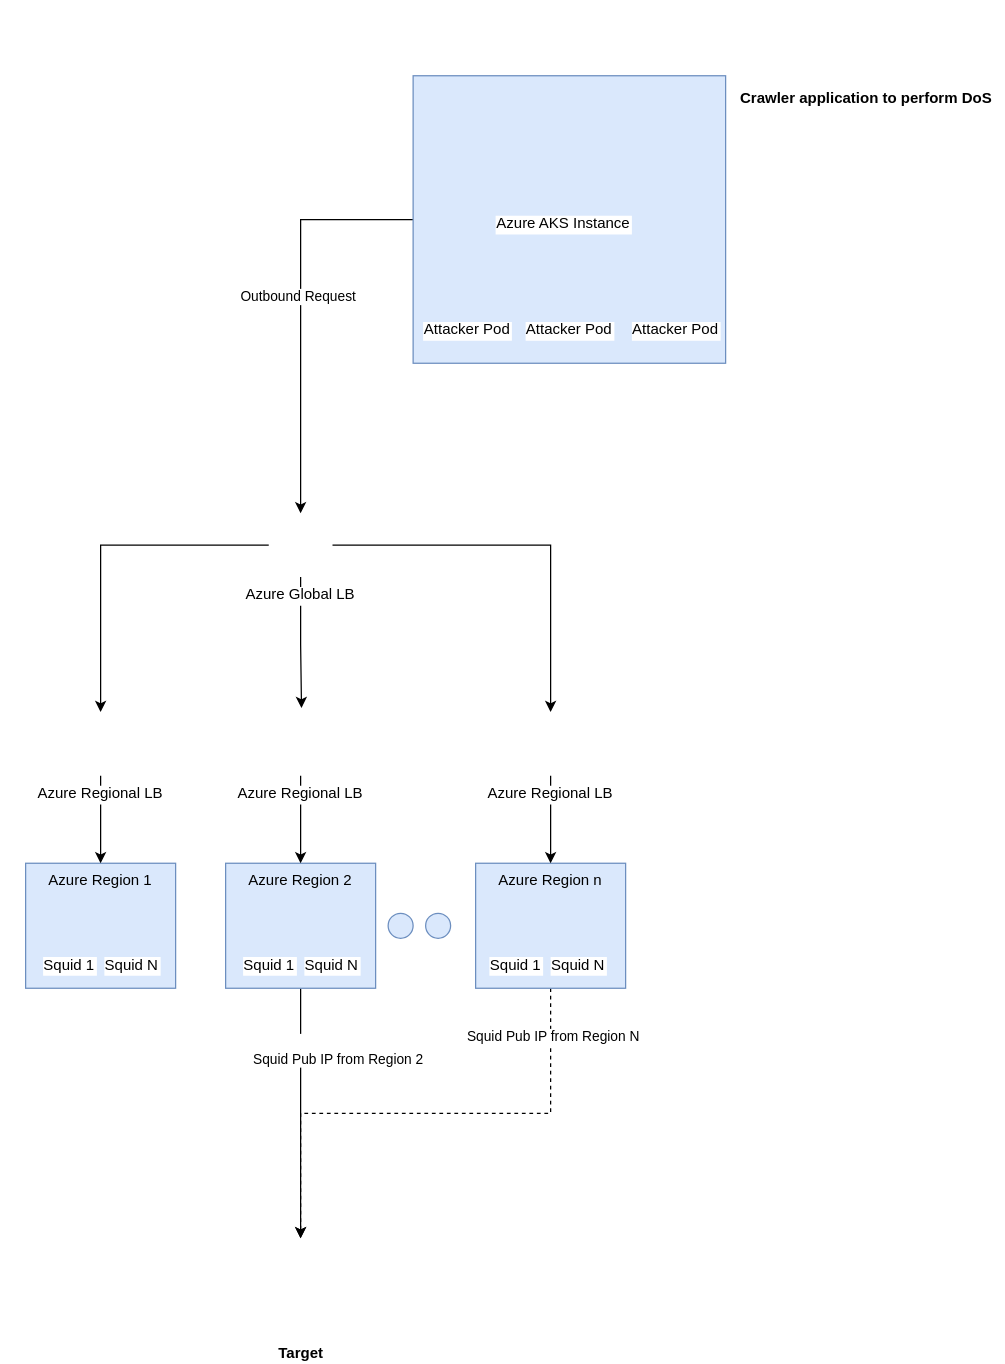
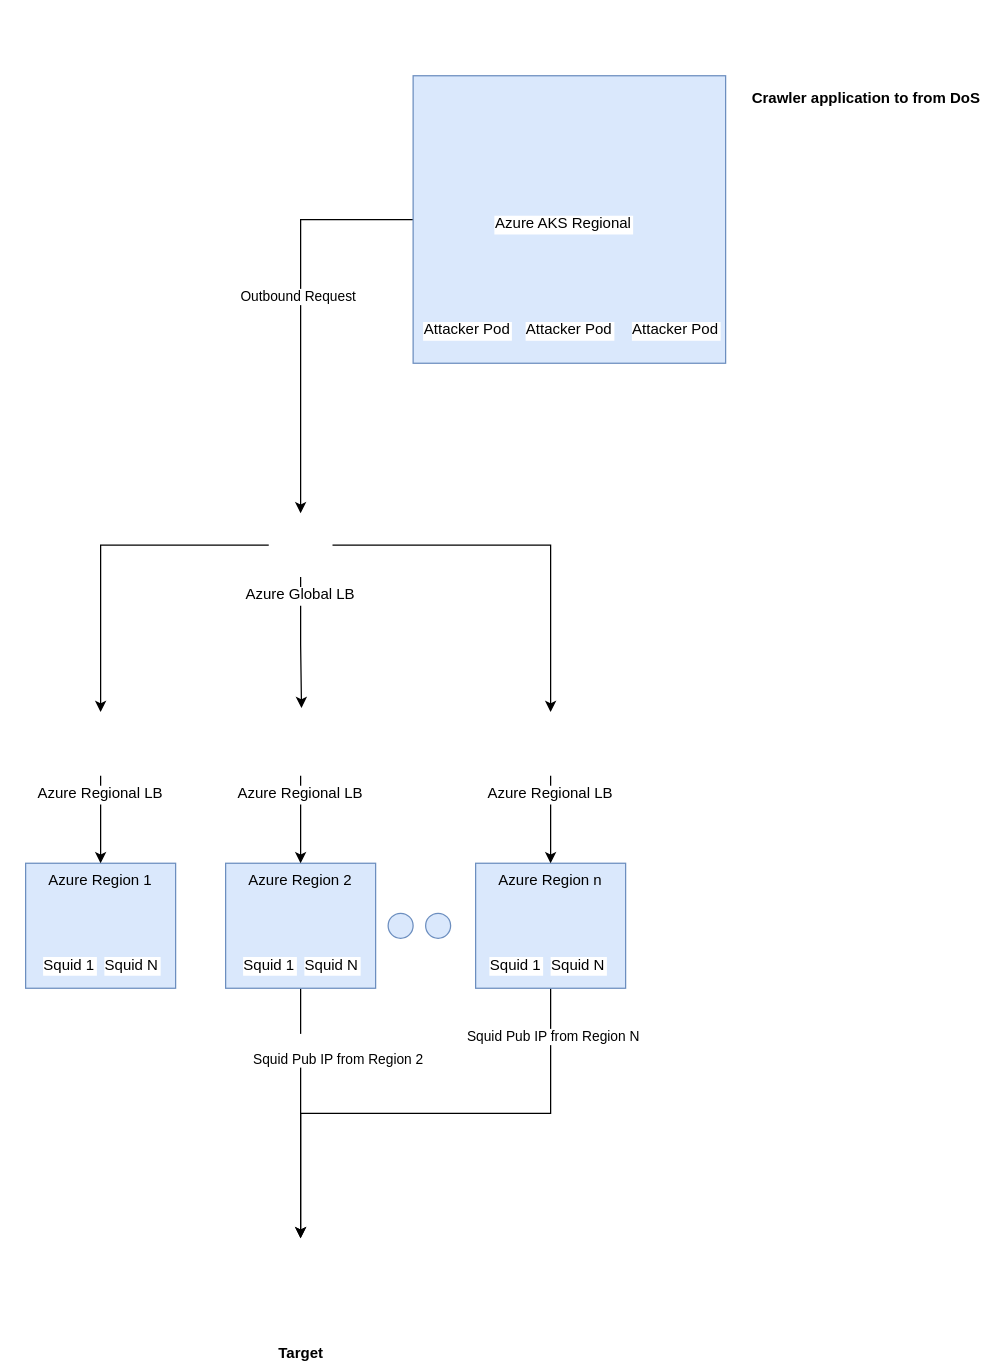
- <mxCell id="31" value="Crawler application to perform DoS" style="shape=image;verticalLabelPosition=bottom;labelBackgroundColor=default;verticalAlign=top;aspect=fixed;imageAspect=0;image=https://opennebula.io/wp-content/uploads/2020/05/DockerHub.png;fontStyle=1" vertex="1" parent="1"><mxGeometry x="604" y="20" width="177.36" height="44" as="geometry" /></mxCell>
+ <mxCell id="31" value="Crawler application to from DoS" style="shape=image;verticalLabelPosition=bottom;labelBackgroundColor=default;verticalAlign=top;aspect=fixed;imageAspect=0;image=https://opennebula.io/wp-content/uploads/2020/05/DockerHub.png;fontStyle=1" vertex="1" parent="1"><mxGeometry x="604" y="20" width="177.36" height="44" as="geometry" /></mxCell>
- <mxCell id="30" value="Azure AKS Instance" style="shape=image;verticalLabelPosition=bottom;labelBackgroundColor=default;verticalAlign=top;aspect=fixed;imageAspect=0;image=https://seeklogo.com/images/A/azure-kubernetes-service-aks-logo-F40150C23D-seeklogo.com.png;" vertex="1" parent="1"><mxGeometry x="402.67" y="80" width="95.46" height="84" as="geometry" /></mxCell>
+ <mxCell id="30" value="Azure AKS Regional" style="shape=image;verticalLabelPosition=bottom;labelBackgroundColor=default;verticalAlign=top;aspect=fixed;imageAspect=0;image=https://seeklogo.com/images/A/azure-kubernetes-service-aks-logo-F40150C23D-seeklogo.com.png;" vertex="1" parent="1"><mxGeometry x="402.67" y="80" width="95.46" height="84" as="geometry" /></mxCell>
- <mxCell id="8" style="edgeStyle=orthogonalEdgeStyle;rounded=0;orthogonalLoop=1;jettySize=auto;html=1;dashed=1;" edge="1" parent="1" source="10" target="29"><mxGeometry relative="1" as="geometry"><Array as="points"><mxPoint x="440" y="890" /><mxPoint x="240" y="890" /></Array></mxGeometry></mxCell>
+ <mxCell id="8" style="edgeStyle=orthogonalEdgeStyle;rounded=0;orthogonalLoop=1;jettySize=auto;html=1;" edge="1" parent="1" source="10" target="29"><mxGeometry relative="1" as="geometry"><Array as="points"><mxPoint x="440" y="890" /><mxPoint x="240" y="890" /></Array></mxGeometry></mxCell>
